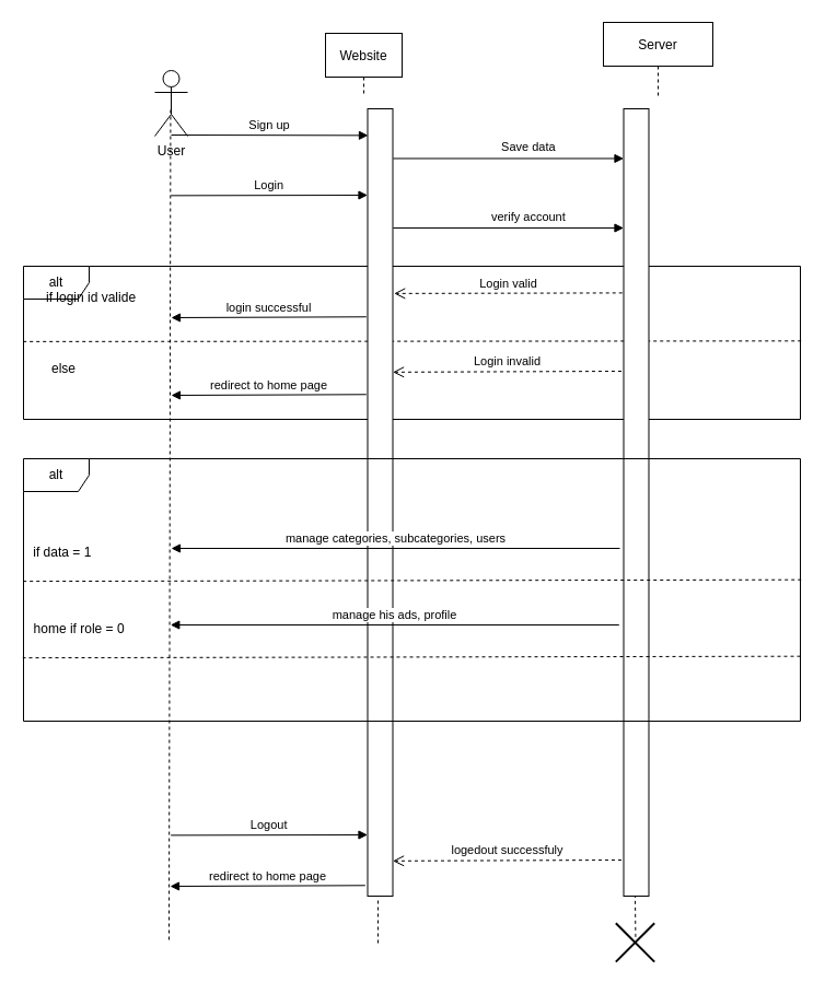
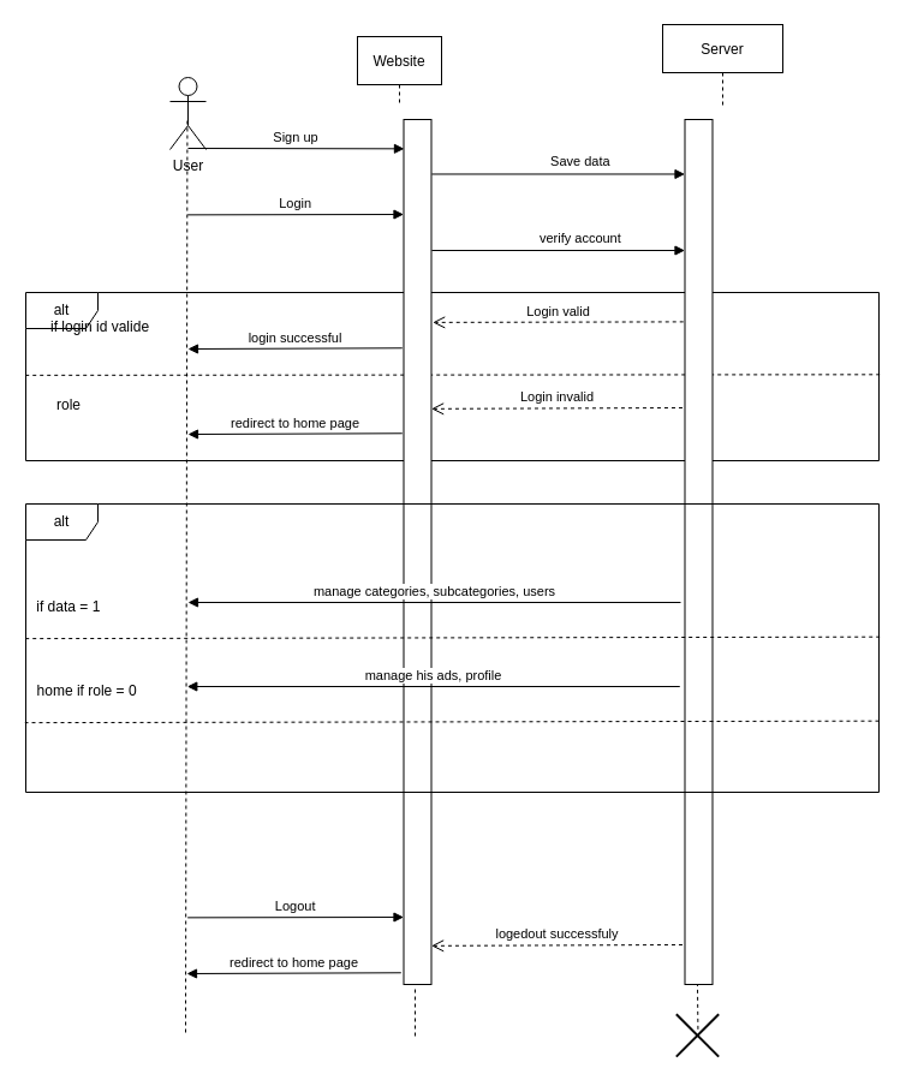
- <mxCell id="8" value="else" style="text;strokeColor=none;fillColor=none;align=left;verticalAlign=top;spacingLeft=4;spacingRight=4;overflow=hidden;rotatable=0;points=[[0,0.5],[1,0.5]];portConstraint=eastwest;dashed=1;" parent="1" vertex="1"><mxGeometry x="41" y="323" width="105" height="40" as="geometry" /></mxCell>
+ <mxCell id="8" value="role" style="text;strokeColor=none;fillColor=none;align=left;verticalAlign=top;spacingLeft=4;spacingRight=4;overflow=hidden;rotatable=0;points=[[0,0.5],[1,0.5]];portConstraint=eastwest;dashed=1;" parent="1" vertex="1"><mxGeometry x="41" y="323" width="105" height="40" as="geometry" /></mxCell>
